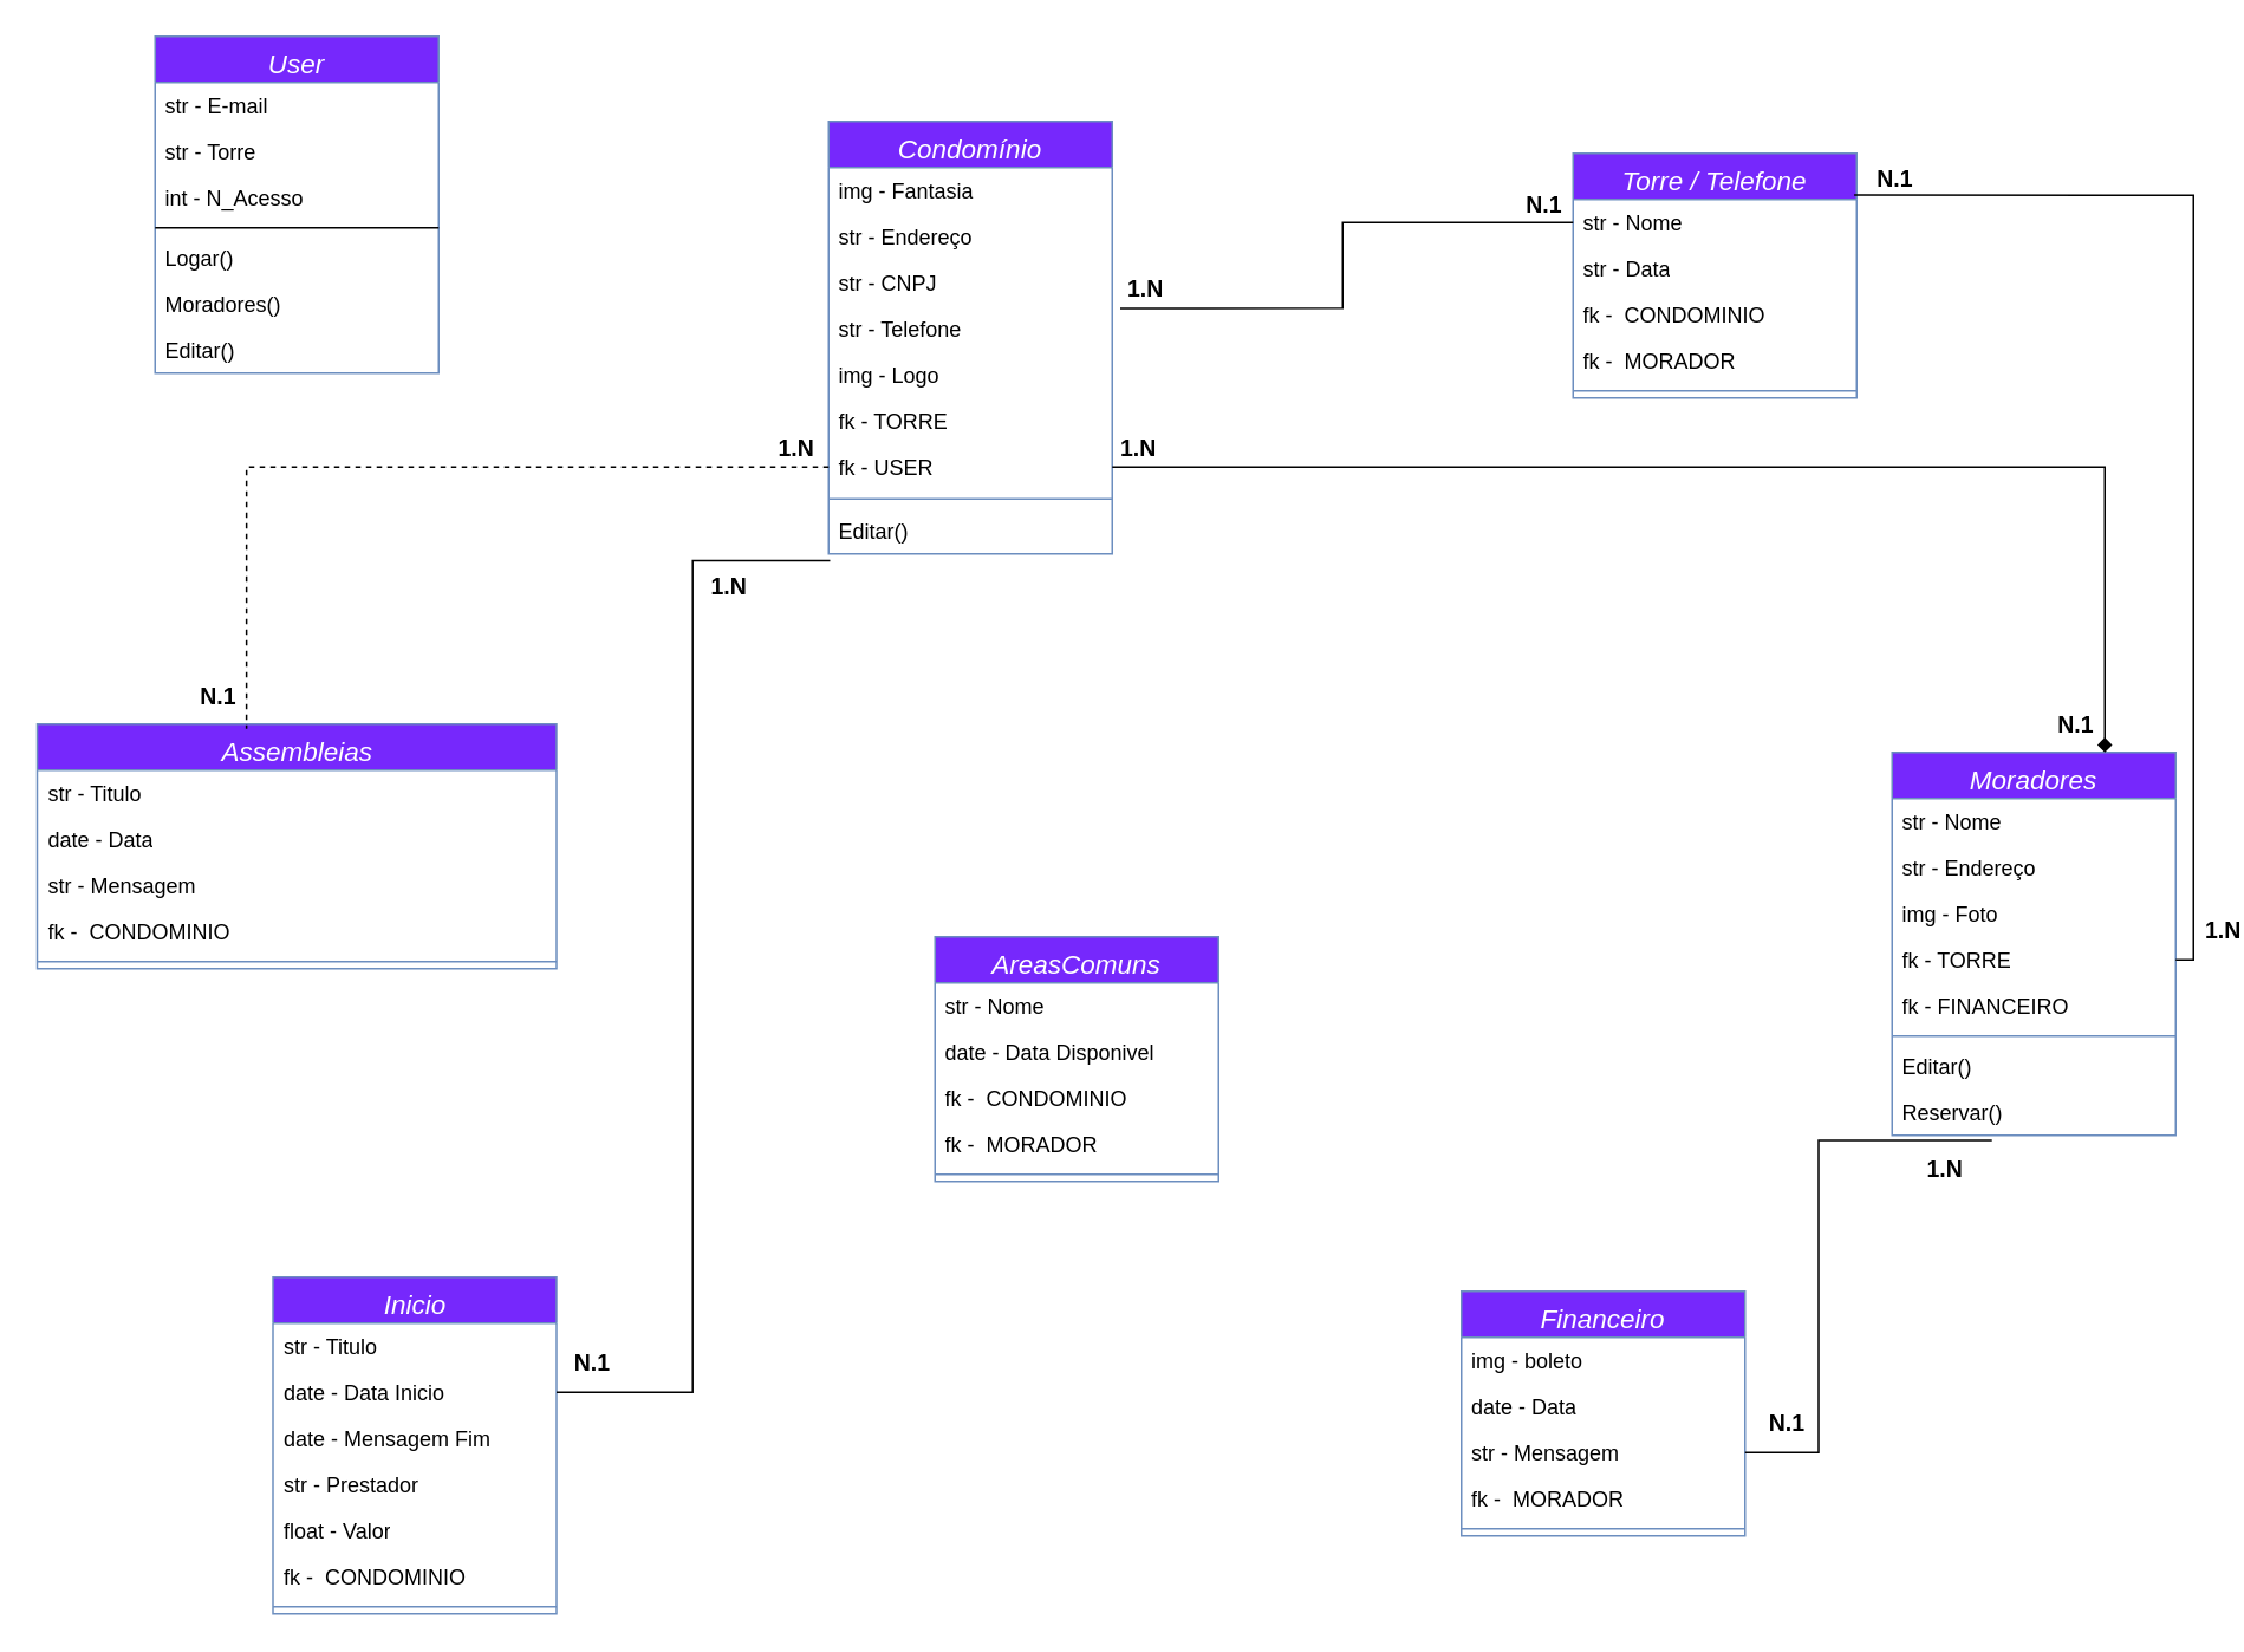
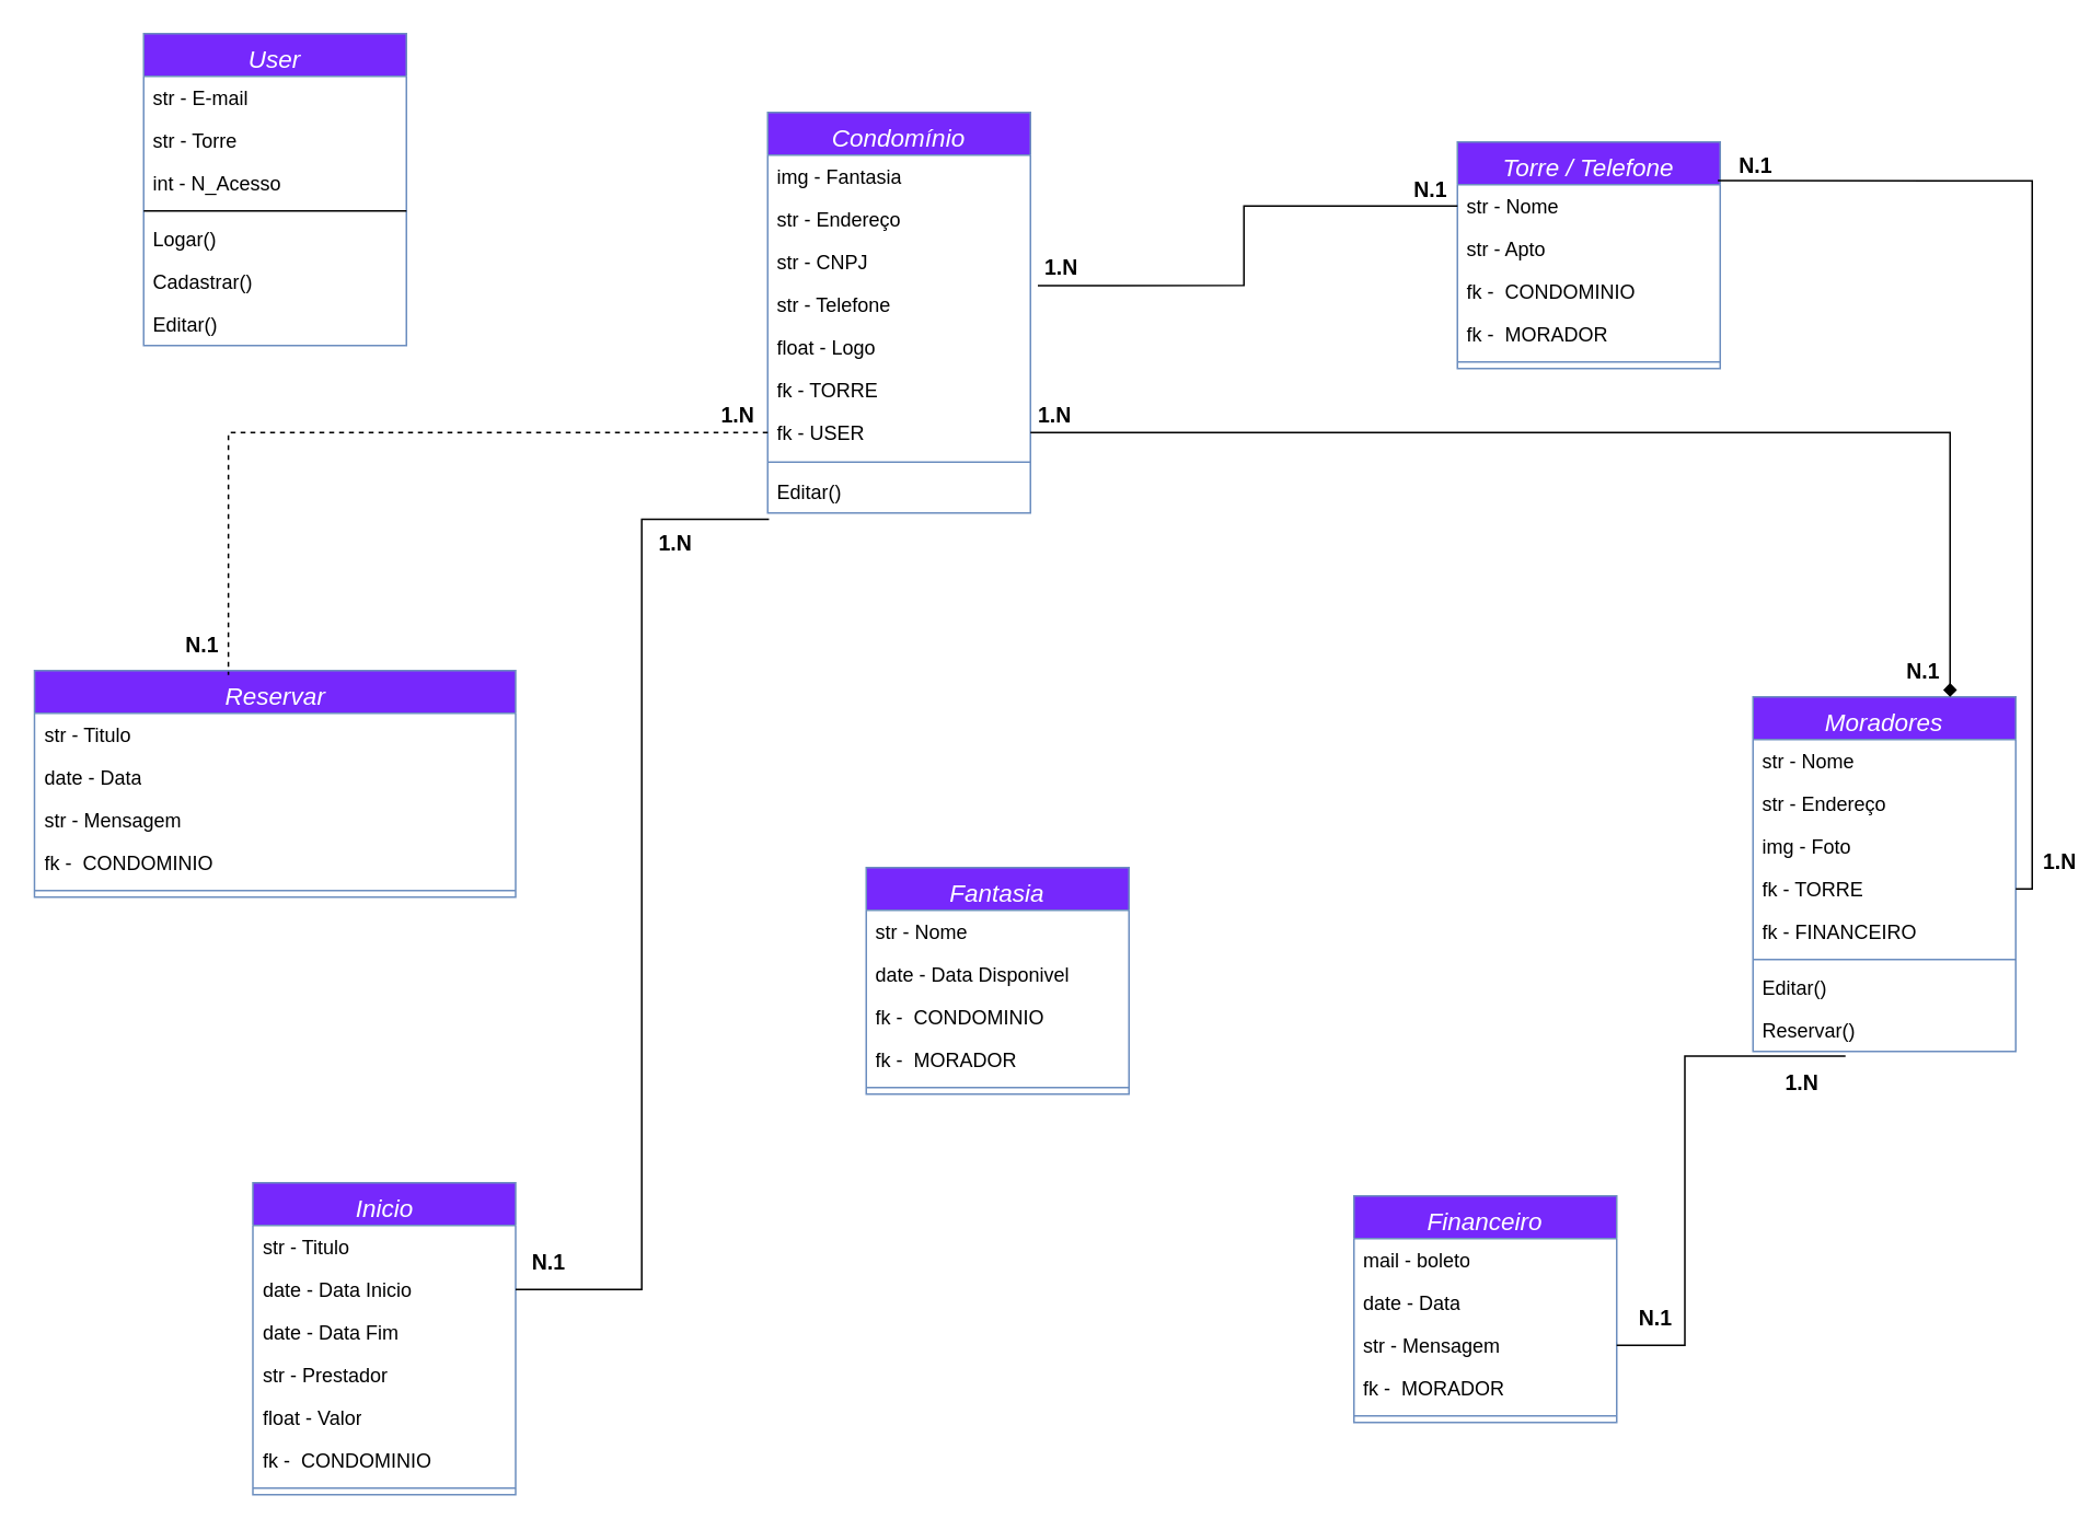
- <mxCell id="22" value="str - Data" style="text;strokeColor=none;fillColor=none;align=left;verticalAlign=top;spacingLeft=4;spacingRight=4;overflow=hidden;rotatable=0;points=[[0,0.5],[1,0.5]];portConstraint=eastwest;whiteSpace=wrap;html=1;" vertex="1" parent="20"><mxGeometry y="52" width="160" height="26" as="geometry" /></mxCell>
+ <mxCell id="22" value="str - Apto" style="text;strokeColor=none;fillColor=none;align=left;verticalAlign=top;spacingLeft=4;spacingRight=4;overflow=hidden;rotatable=0;points=[[0,0.5],[1,0.5]];portConstraint=eastwest;whiteSpace=wrap;html=1;" vertex="1" parent="20"><mxGeometry y="52" width="160" height="26" as="geometry" /></mxCell>
- <mxCell id="8" value="Moradores()" style="text;align=left;verticalAlign=top;spacingLeft=4;spacingRight=4;overflow=hidden;rotatable=0;points=[[0,0.5],[1,0.5]];portConstraint=eastwest;" vertex="1" parent="2"><mxGeometry y="138" width="160" height="26" as="geometry" /></mxCell>
+ <mxCell id="8" value="Cadastrar()" style="text;align=left;verticalAlign=top;spacingLeft=4;spacingRight=4;overflow=hidden;rotatable=0;points=[[0,0.5],[1,0.5]];portConstraint=eastwest;" vertex="1" parent="2"><mxGeometry y="138" width="160" height="26" as="geometry" /></mxCell>
- <mxCell id="15" value="img - Logo" style="text;strokeColor=none;fillColor=none;align=left;verticalAlign=top;spacingLeft=4;spacingRight=4;overflow=hidden;rotatable=0;points=[[0,0.5],[1,0.5]];portConstraint=eastwest;whiteSpace=wrap;html=1;" vertex="1" parent="10"><mxGeometry y="130" width="160" height="26" as="geometry" /></mxCell>
+ <mxCell id="15" value="float - Logo" style="text;strokeColor=none;fillColor=none;align=left;verticalAlign=top;spacingLeft=4;spacingRight=4;overflow=hidden;rotatable=0;points=[[0,0.5],[1,0.5]];portConstraint=eastwest;whiteSpace=wrap;html=1;" vertex="1" parent="10"><mxGeometry y="130" width="160" height="26" as="geometry" /></mxCell>
- <mxCell id="41" value="Assembleias" style="swimlane;fontStyle=2;align=center;verticalAlign=top;childLayout=stackLayout;horizontal=1;startSize=26;horizontalStack=0;resizeParent=1;resizeParentMax=0;resizeLast=0;collapsible=1;marginBottom=0;whiteSpace=wrap;html=1;fontSize=15;fillColor=#7628FC;strokeColor=#6c8ebf;fontColor=#FFFFFF;rounded=0;shadow=0;strokeWidth=1;" vertex="1" parent="1"><mxGeometry x="20.5" y="408" width="293" height="138" as="geometry" /></mxCell>
+ <mxCell id="41" value="Reservar" style="swimlane;fontStyle=2;align=center;verticalAlign=top;childLayout=stackLayout;horizontal=1;startSize=26;horizontalStack=0;resizeParent=1;resizeParentMax=0;resizeLast=0;collapsible=1;marginBottom=0;whiteSpace=wrap;html=1;fontSize=15;fillColor=#7628FC;strokeColor=#6c8ebf;fontColor=#FFFFFF;rounded=0;shadow=0;strokeWidth=1;" vertex="1" parent="1"><mxGeometry x="20.5" y="408" width="293" height="138" as="geometry" /></mxCell>
- <mxCell id="35" value="AreasComuns" style="swimlane;fontStyle=2;align=center;verticalAlign=top;childLayout=stackLayout;horizontal=1;startSize=26;horizontalStack=0;resizeParent=1;resizeParentMax=0;resizeLast=0;collapsible=1;marginBottom=0;whiteSpace=wrap;html=1;fontSize=15;fillColor=#7628FC;strokeColor=#6c8ebf;fontColor=#FFFFFF;rounded=0;shadow=0;strokeWidth=1;" vertex="1" parent="1"><mxGeometry x="527" y="528" width="160" height="138" as="geometry" /></mxCell>
+ <mxCell id="35" value="Fantasia" style="swimlane;fontStyle=2;align=center;verticalAlign=top;childLayout=stackLayout;horizontal=1;startSize=26;horizontalStack=0;resizeParent=1;resizeParentMax=0;resizeLast=0;collapsible=1;marginBottom=0;whiteSpace=wrap;html=1;fontSize=15;fillColor=#7628FC;strokeColor=#6c8ebf;fontColor=#FFFFFF;rounded=0;shadow=0;strokeWidth=1;" vertex="1" parent="1"><mxGeometry x="527" y="528" width="160" height="138" as="geometry" /></mxCell>
- <mxCell id="56" value="img - boleto" style="text;strokeColor=none;fillColor=none;align=left;verticalAlign=top;spacingLeft=4;spacingRight=4;overflow=hidden;rotatable=0;points=[[0,0.5],[1,0.5]];portConstraint=eastwest;whiteSpace=wrap;html=1;" vertex="1" parent="55"><mxGeometry y="26" width="160" height="26" as="geometry" /></mxCell>
+ <mxCell id="56" value="mail - boleto" style="text;strokeColor=none;fillColor=none;align=left;verticalAlign=top;spacingLeft=4;spacingRight=4;overflow=hidden;rotatable=0;points=[[0,0.5],[1,0.5]];portConstraint=eastwest;whiteSpace=wrap;html=1;" vertex="1" parent="55"><mxGeometry y="26" width="160" height="26" as="geometry" /></mxCell>
- <mxCell id="50" value="date - Mensagem Fim" style="text;strokeColor=none;fillColor=none;align=left;verticalAlign=top;spacingLeft=4;spacingRight=4;overflow=hidden;rotatable=0;points=[[0,0.5],[1,0.5]];portConstraint=eastwest;whiteSpace=wrap;html=1;" vertex="1" parent="47"><mxGeometry y="78" width="160" height="26" as="geometry" /></mxCell>
+ <mxCell id="50" value="date - Data Fim" style="text;strokeColor=none;fillColor=none;align=left;verticalAlign=top;spacingLeft=4;spacingRight=4;overflow=hidden;rotatable=0;points=[[0,0.5],[1,0.5]];portConstraint=eastwest;whiteSpace=wrap;html=1;" vertex="1" parent="47"><mxGeometry y="78" width="160" height="26" as="geometry" /></mxCell>
